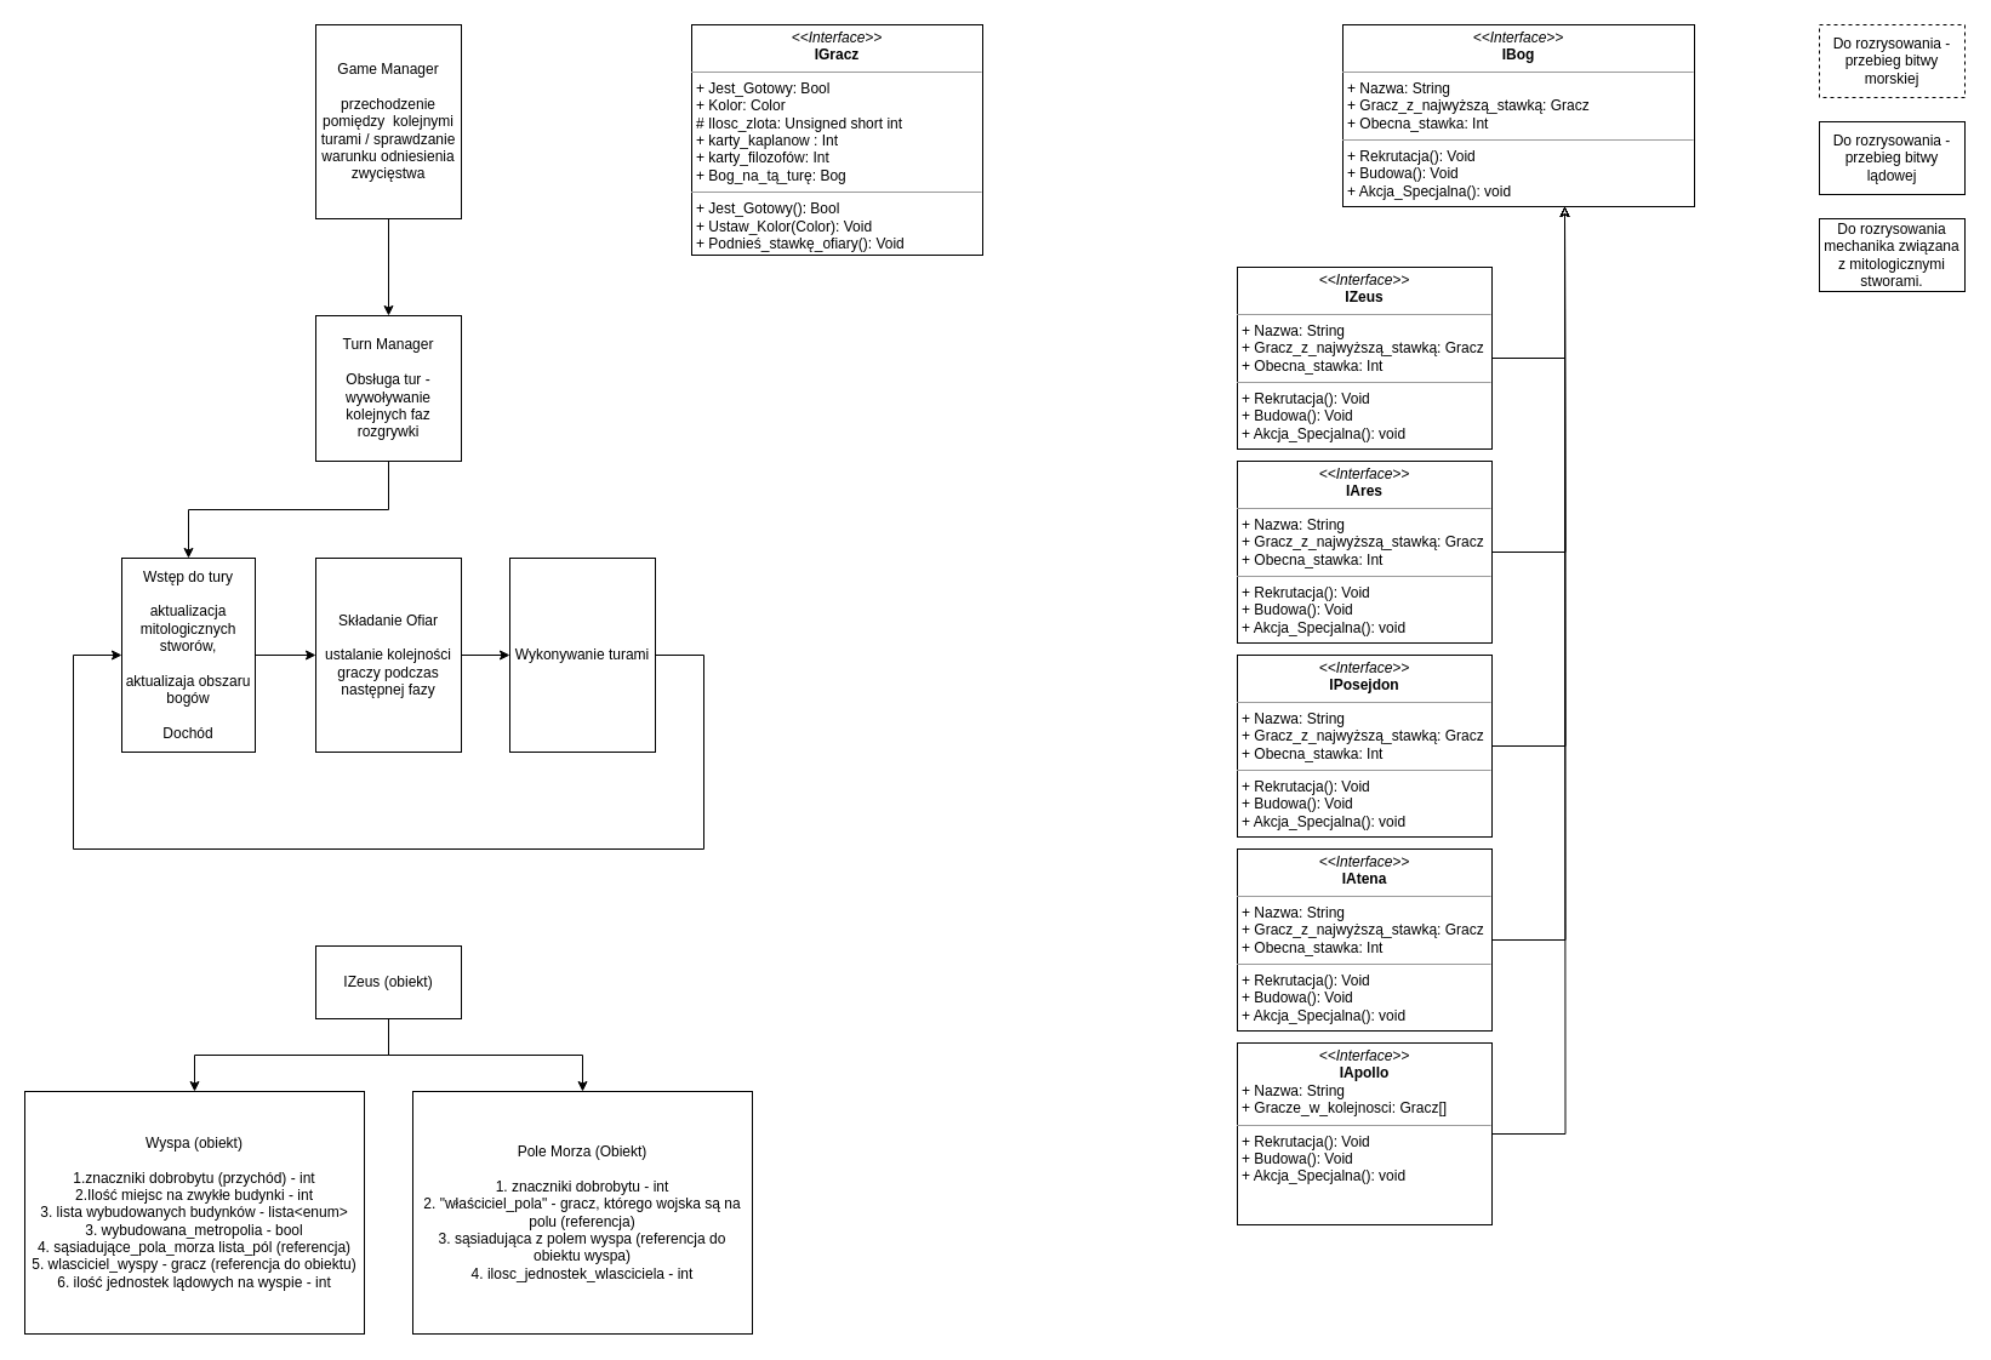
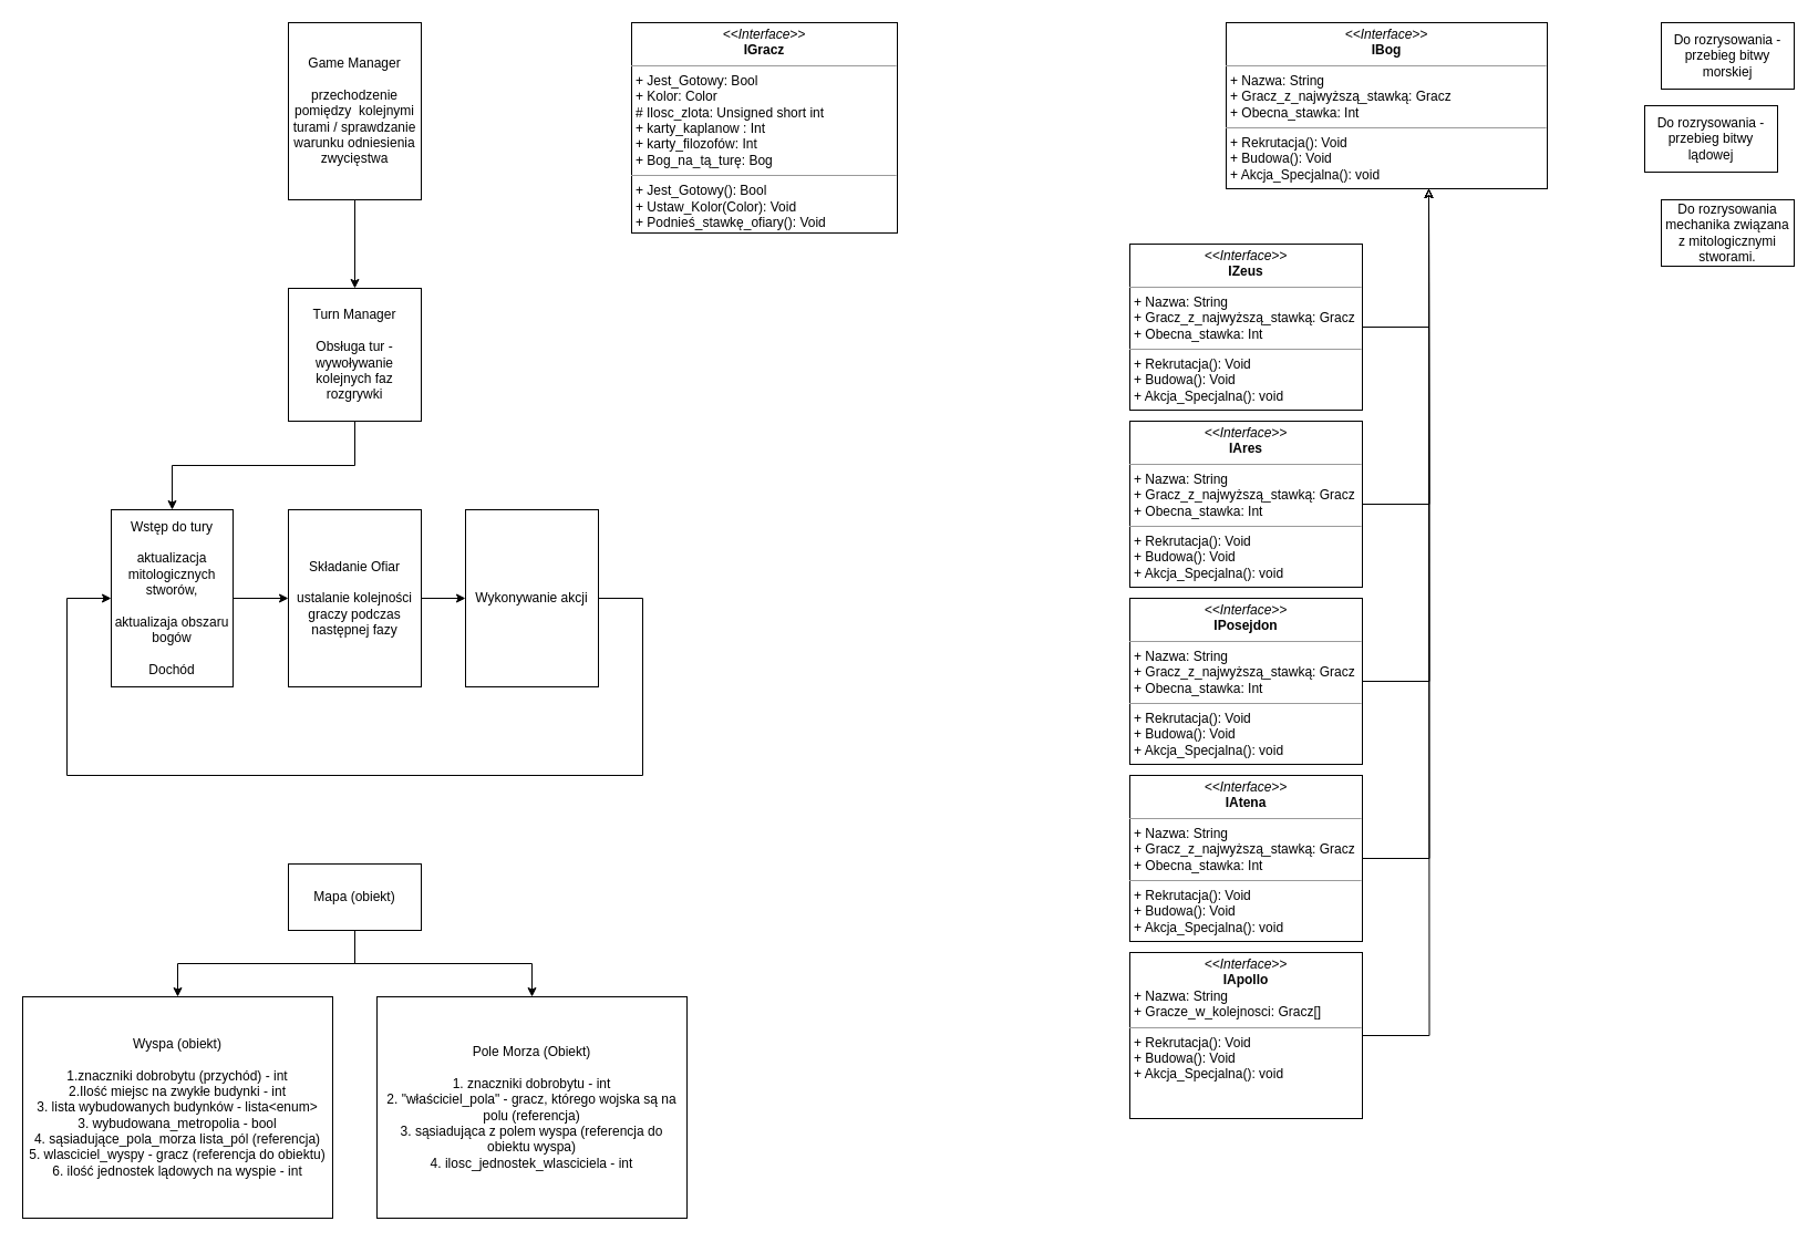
- <mxCell id="30" value="Do rozrysowania - przebieg bitwy morskiej" style="rounded=0;whiteSpace=wrap;html=1;dashed=1;" vertex="1" parent="1"><mxGeometry x="1500" width="120" height="60" as="geometry" y="20" /></mxCell>
+ <mxCell id="30" value="Do rozrysowania - przebieg bitwy morskiej" style="rounded=0;whiteSpace=wrap;html=1;" vertex="1" parent="1"><mxGeometry x="1500" width="120" height="60" as="geometry" y="20" /></mxCell>
- <mxCell id="31" value="Do rozrysowania - przebieg bitwy lądowej" style="rounded=0;whiteSpace=wrap;html=1;" vertex="1" parent="1"><mxGeometry x="1500" y="100" width="120" height="60" as="geometry" /></mxCell>
+ <mxCell id="31" value="Do rozrysowania - przebieg bitwy lądowej" style="rounded=0;whiteSpace=wrap;html=1;" vertex="1" parent="1"><mxGeometry x="1485" y="95" width="120" height="60" as="geometry" /></mxCell>
- <mxCell id="24" value="Wykonywanie turami" style="rounded=0;whiteSpace=wrap;html=1;" vertex="1" parent="1"><mxGeometry x="420" y="460" width="120" height="160" as="geometry" /></mxCell>
+ <mxCell id="24" value="Wykonywanie akcji" style="rounded=0;whiteSpace=wrap;html=1;" vertex="1" parent="1"><mxGeometry x="420" y="460" width="120" height="160" as="geometry" /></mxCell>
- <mxCell id="27" value="IZeus (obiekt)" style="rounded=0;whiteSpace=wrap;html=1;" vertex="1" parent="1"><mxGeometry x="260" y="780" width="120" height="60" as="geometry" /></mxCell>
+ <mxCell id="27" value="Mapa (obiekt)" style="rounded=0;whiteSpace=wrap;html=1;" vertex="1" parent="1"><mxGeometry x="260" y="780" width="120" height="60" as="geometry" /></mxCell>
